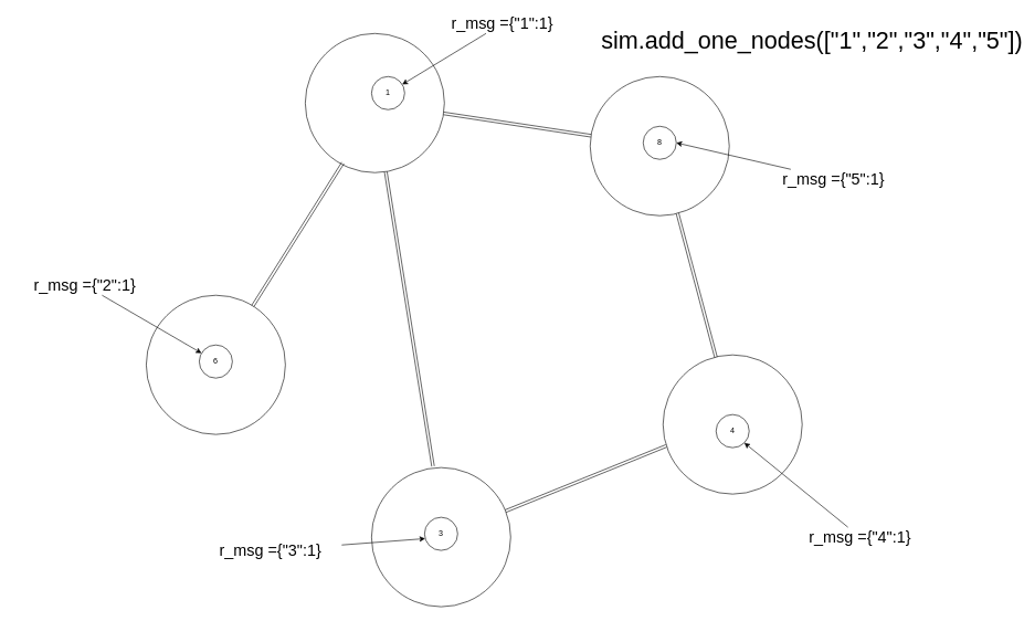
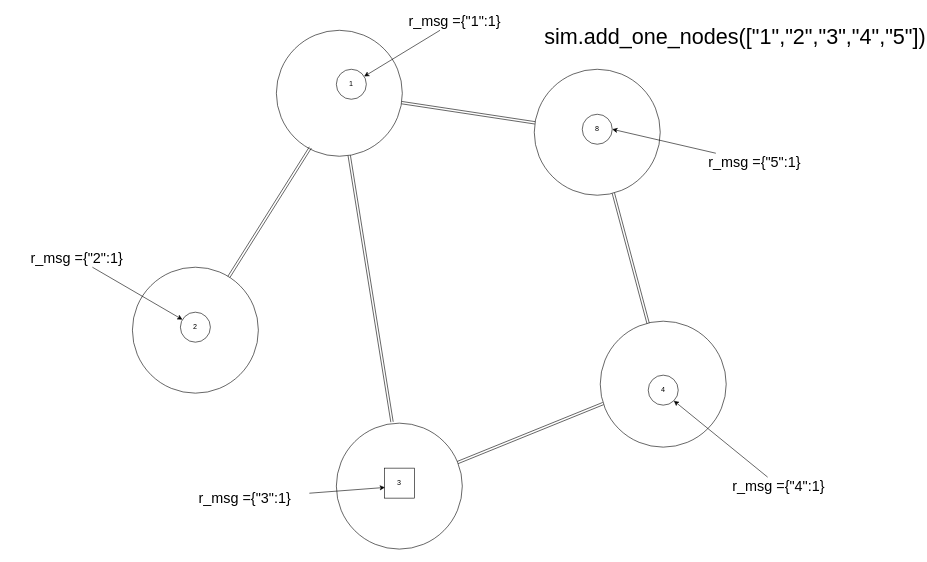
- <mxCell id="46" value="6" style="ellipse;whiteSpace=wrap;html=1;aspect=fixed;strokeColor=default;fillColor=none;" parent="44" vertex="1"><mxGeometry x="80" y="75" width="50" height="50" as="geometry" /></mxCell>
+ <mxCell id="46" value="2" style="ellipse;whiteSpace=wrap;html=1;aspect=fixed;strokeColor=default;fillColor=none;" parent="44" vertex="1"><mxGeometry x="80" y="75" width="50" height="50" as="geometry" /></mxCell>
- <mxCell id="49" value="3" style="ellipse;whiteSpace=wrap;html=1;aspect=fixed;strokeColor=default;fillColor=none;" parent="47" vertex="1"><mxGeometry x="80" y="75" width="50" height="50" as="geometry" /></mxCell>
+ <mxCell id="49" value="3" style="whiteSpace=wrap;html=1;aspect=fixed;strokeColor=default;fillColor=none;rounded=0;" parent="47" vertex="1"><mxGeometry x="80" y="75" width="50" height="50" as="geometry" /></mxCell>
